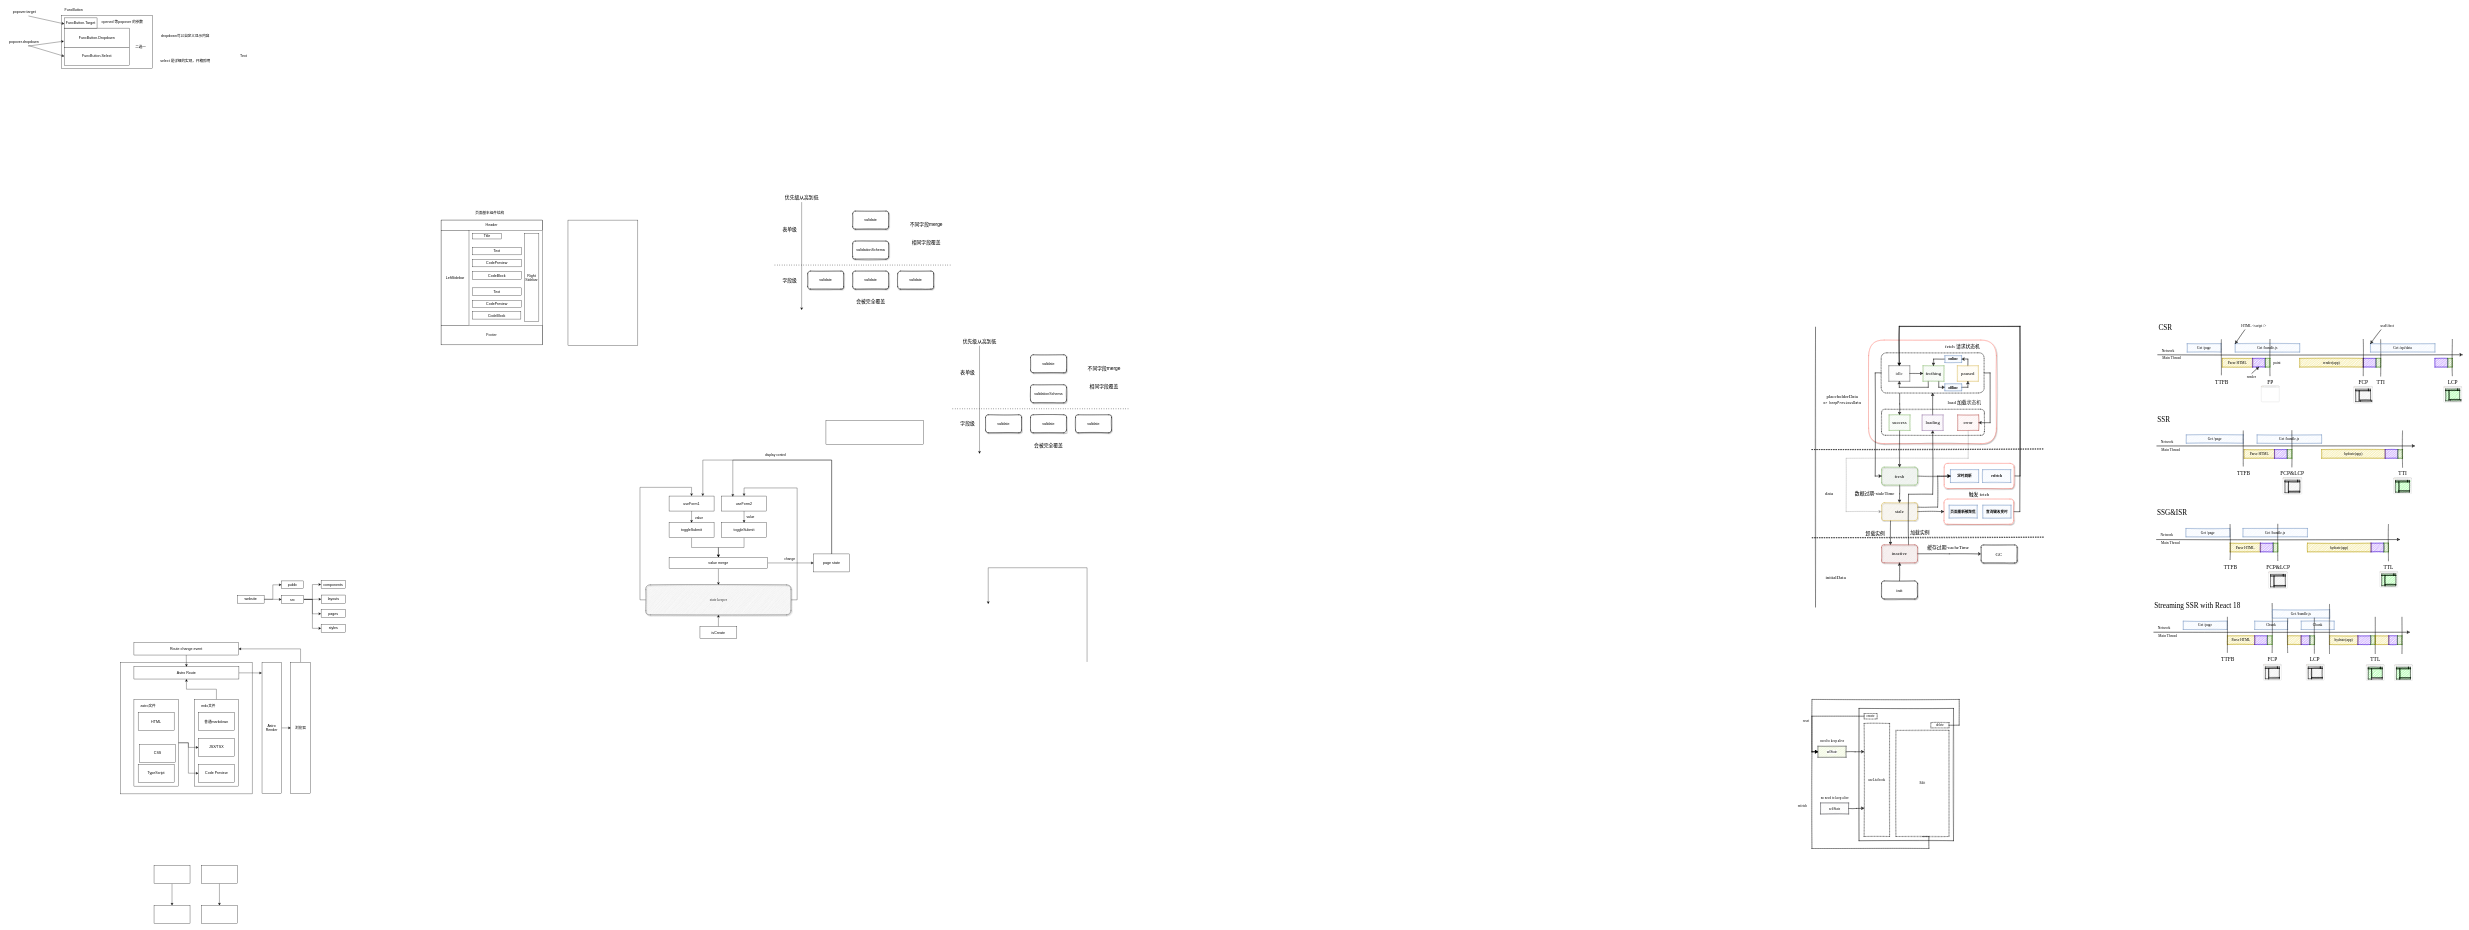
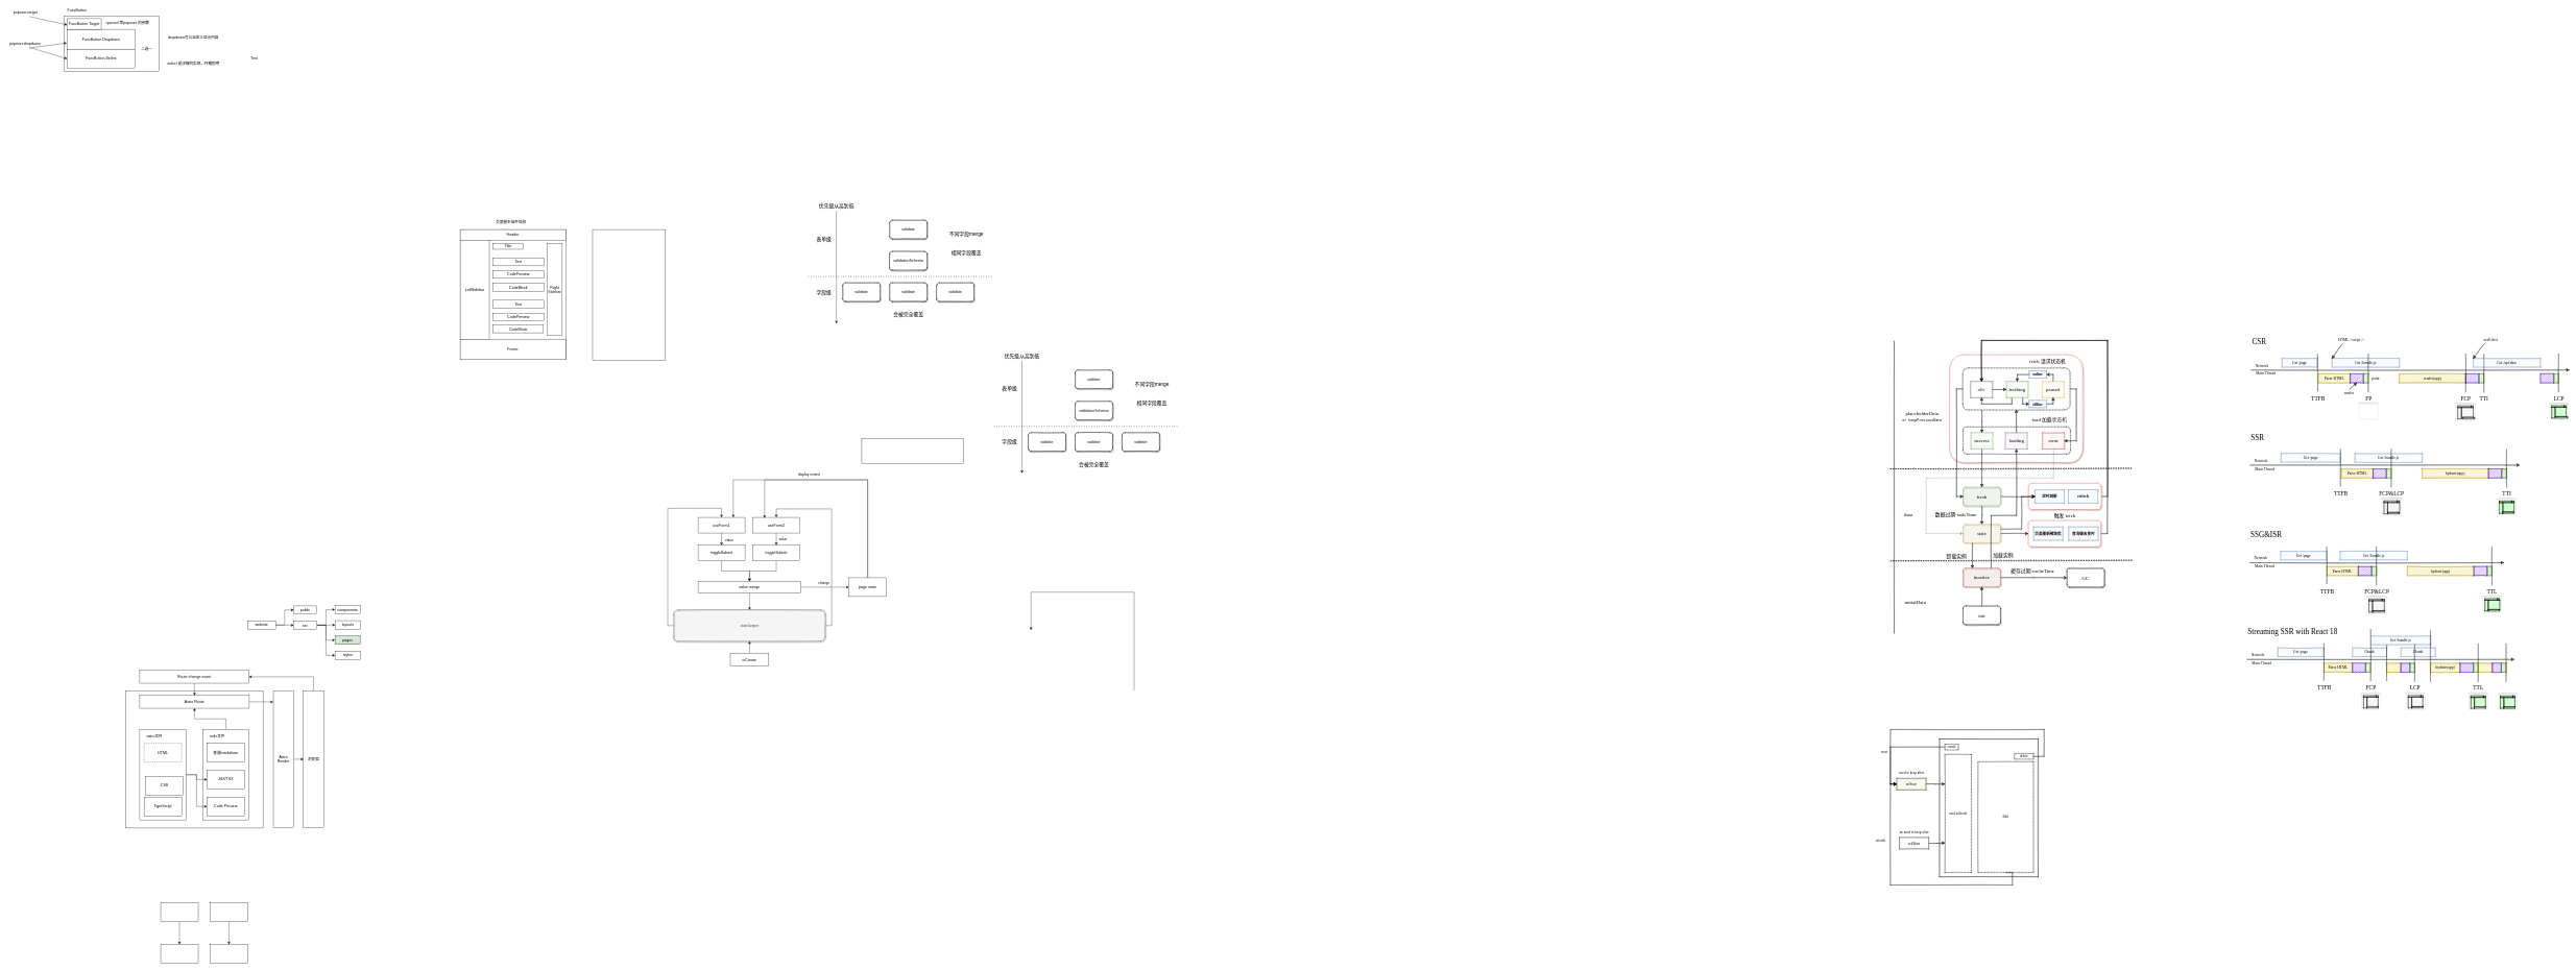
- <mxCell id="79" value="pages" style="rounded=0;whiteSpace=wrap;html=1;" parent="1" vertex="1"><mxGeometry x="1070" y="2032" width="81" height="27" as="geometry" /></mxCell>
+ <mxCell id="79" value="pages" style="rounded=0;whiteSpace=wrap;html=1;fillColor=#d5e8d4;" parent="1" vertex="1"><mxGeometry x="1070" y="2032" width="81" height="27" as="geometry" /></mxCell>
- <mxCell id="95" value="HTML" style="rounded=0;whiteSpace=wrap;html=1;strokeColor=default;" parent="1" vertex="1"><mxGeometry x="460" y="2375" width="120" height="60" as="geometry" /></mxCell>
+ <mxCell id="95" value="HTML" style="rounded=0;whiteSpace=wrap;html=1;strokeColor=default;dashed=1;" parent="1" vertex="1"><mxGeometry x="460" y="2375" width="120" height="60" as="geometry" /></mxCell>
